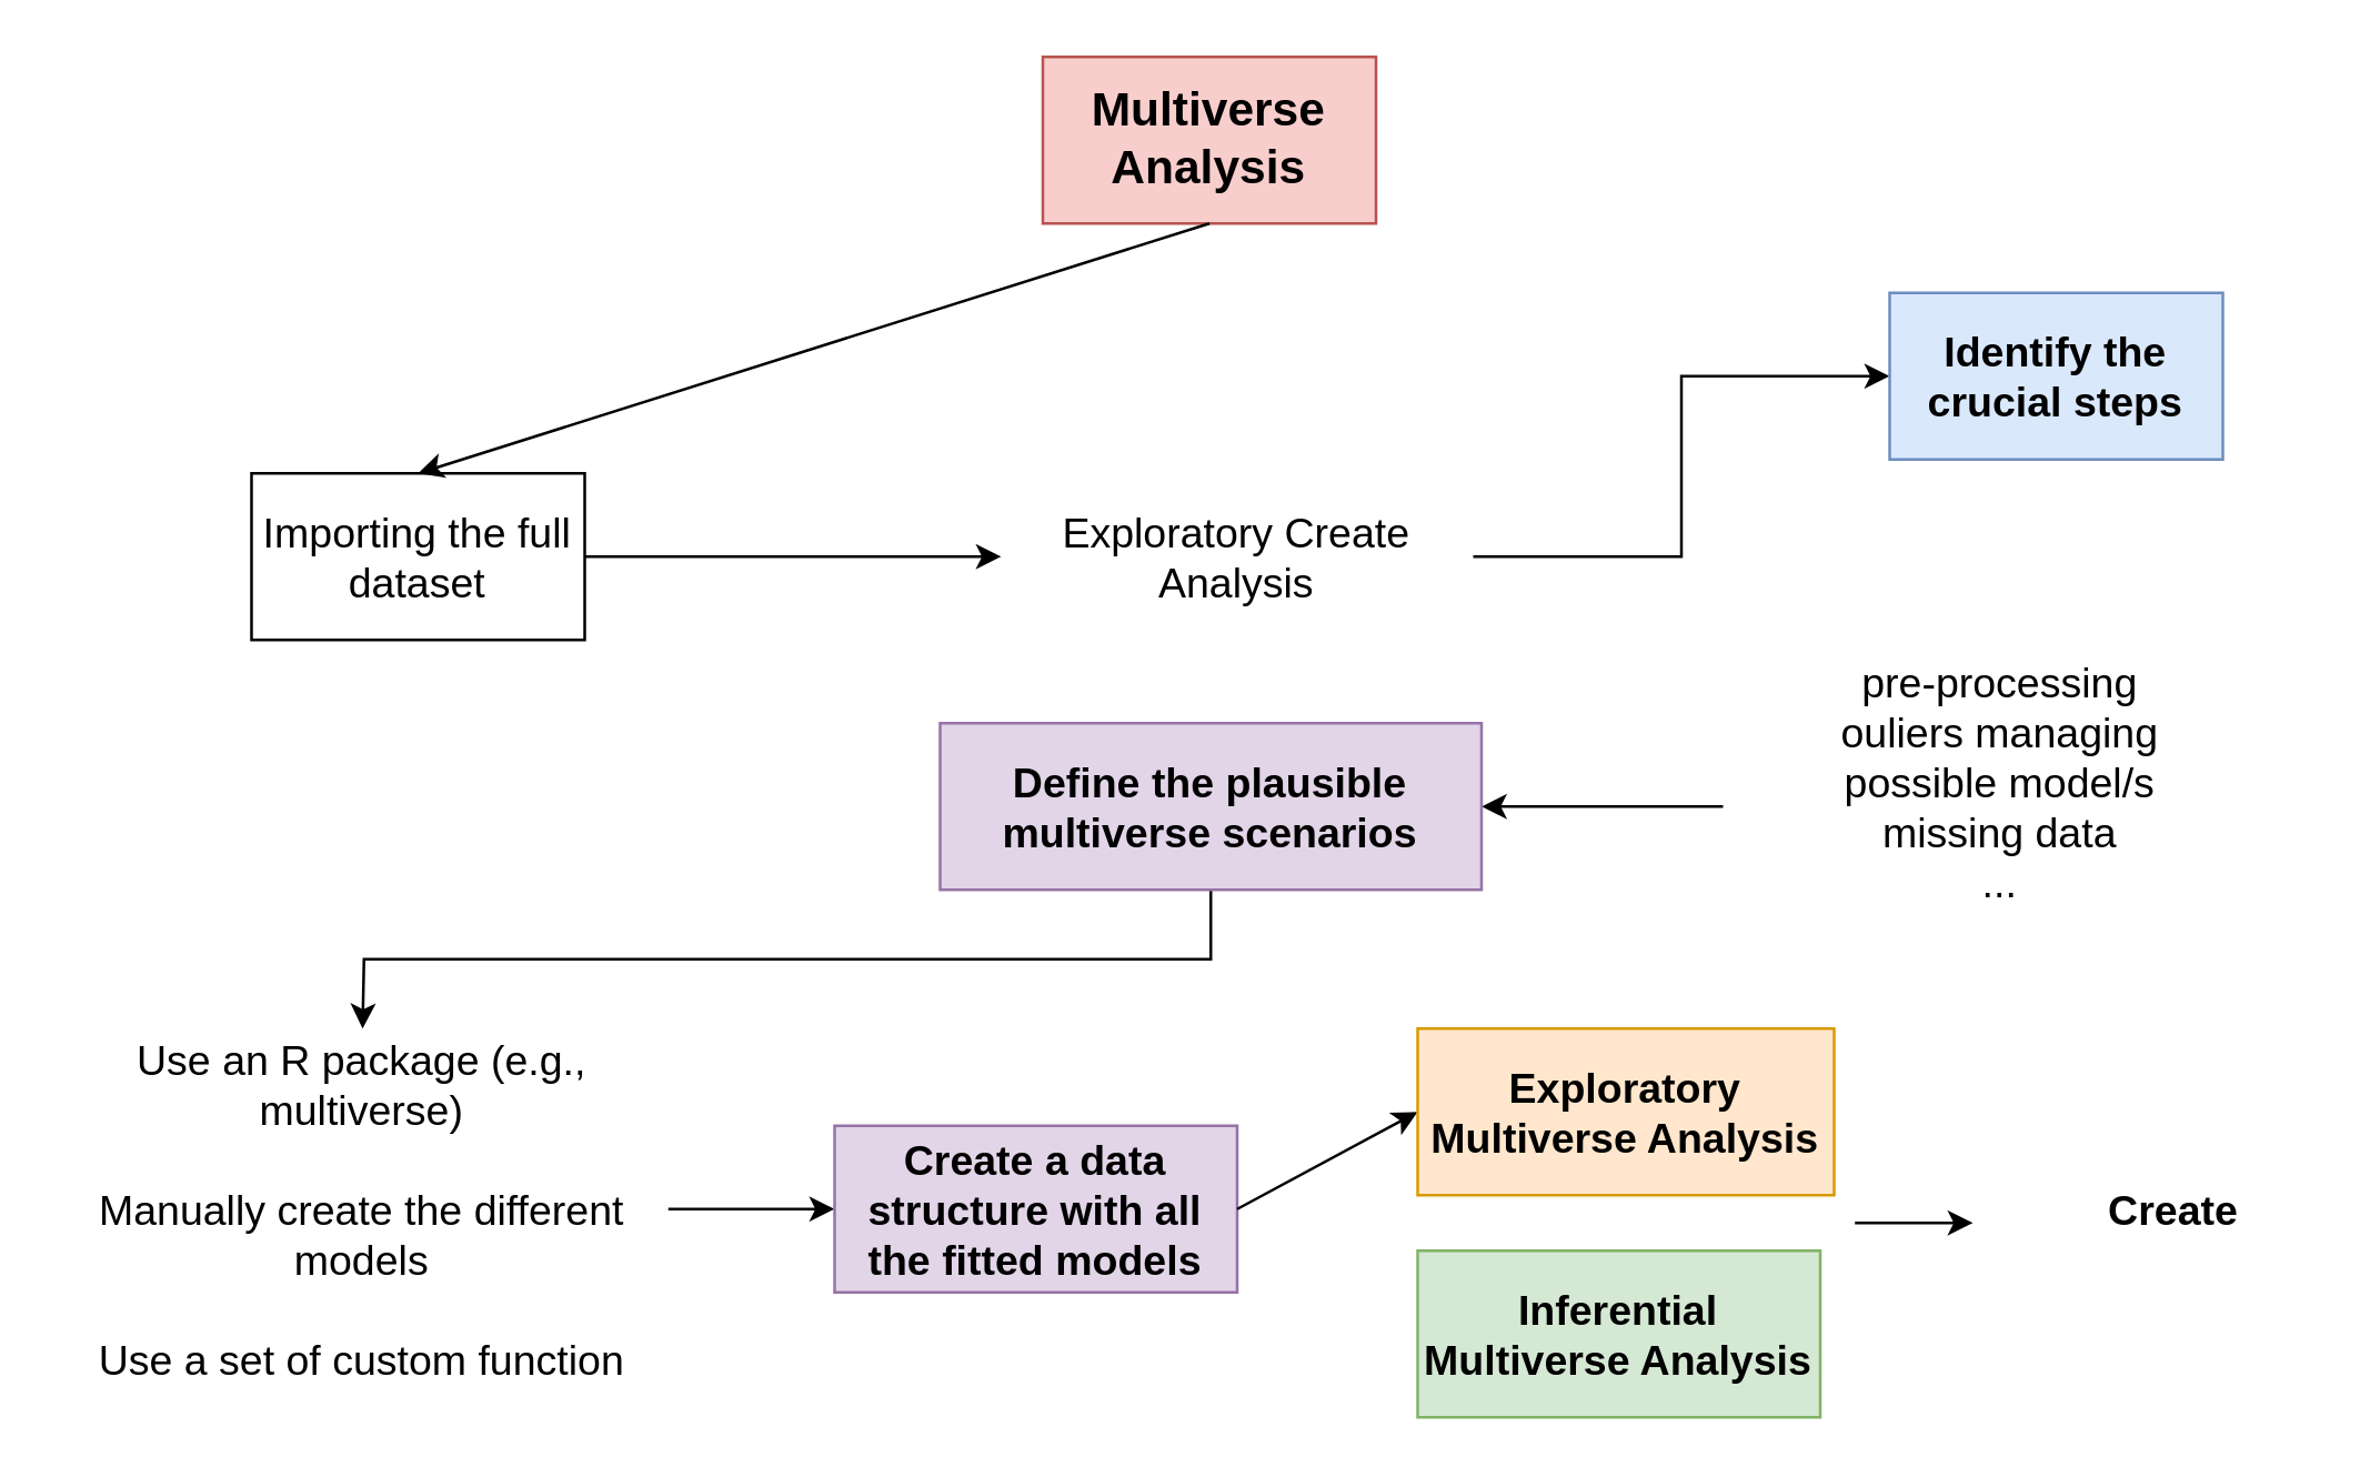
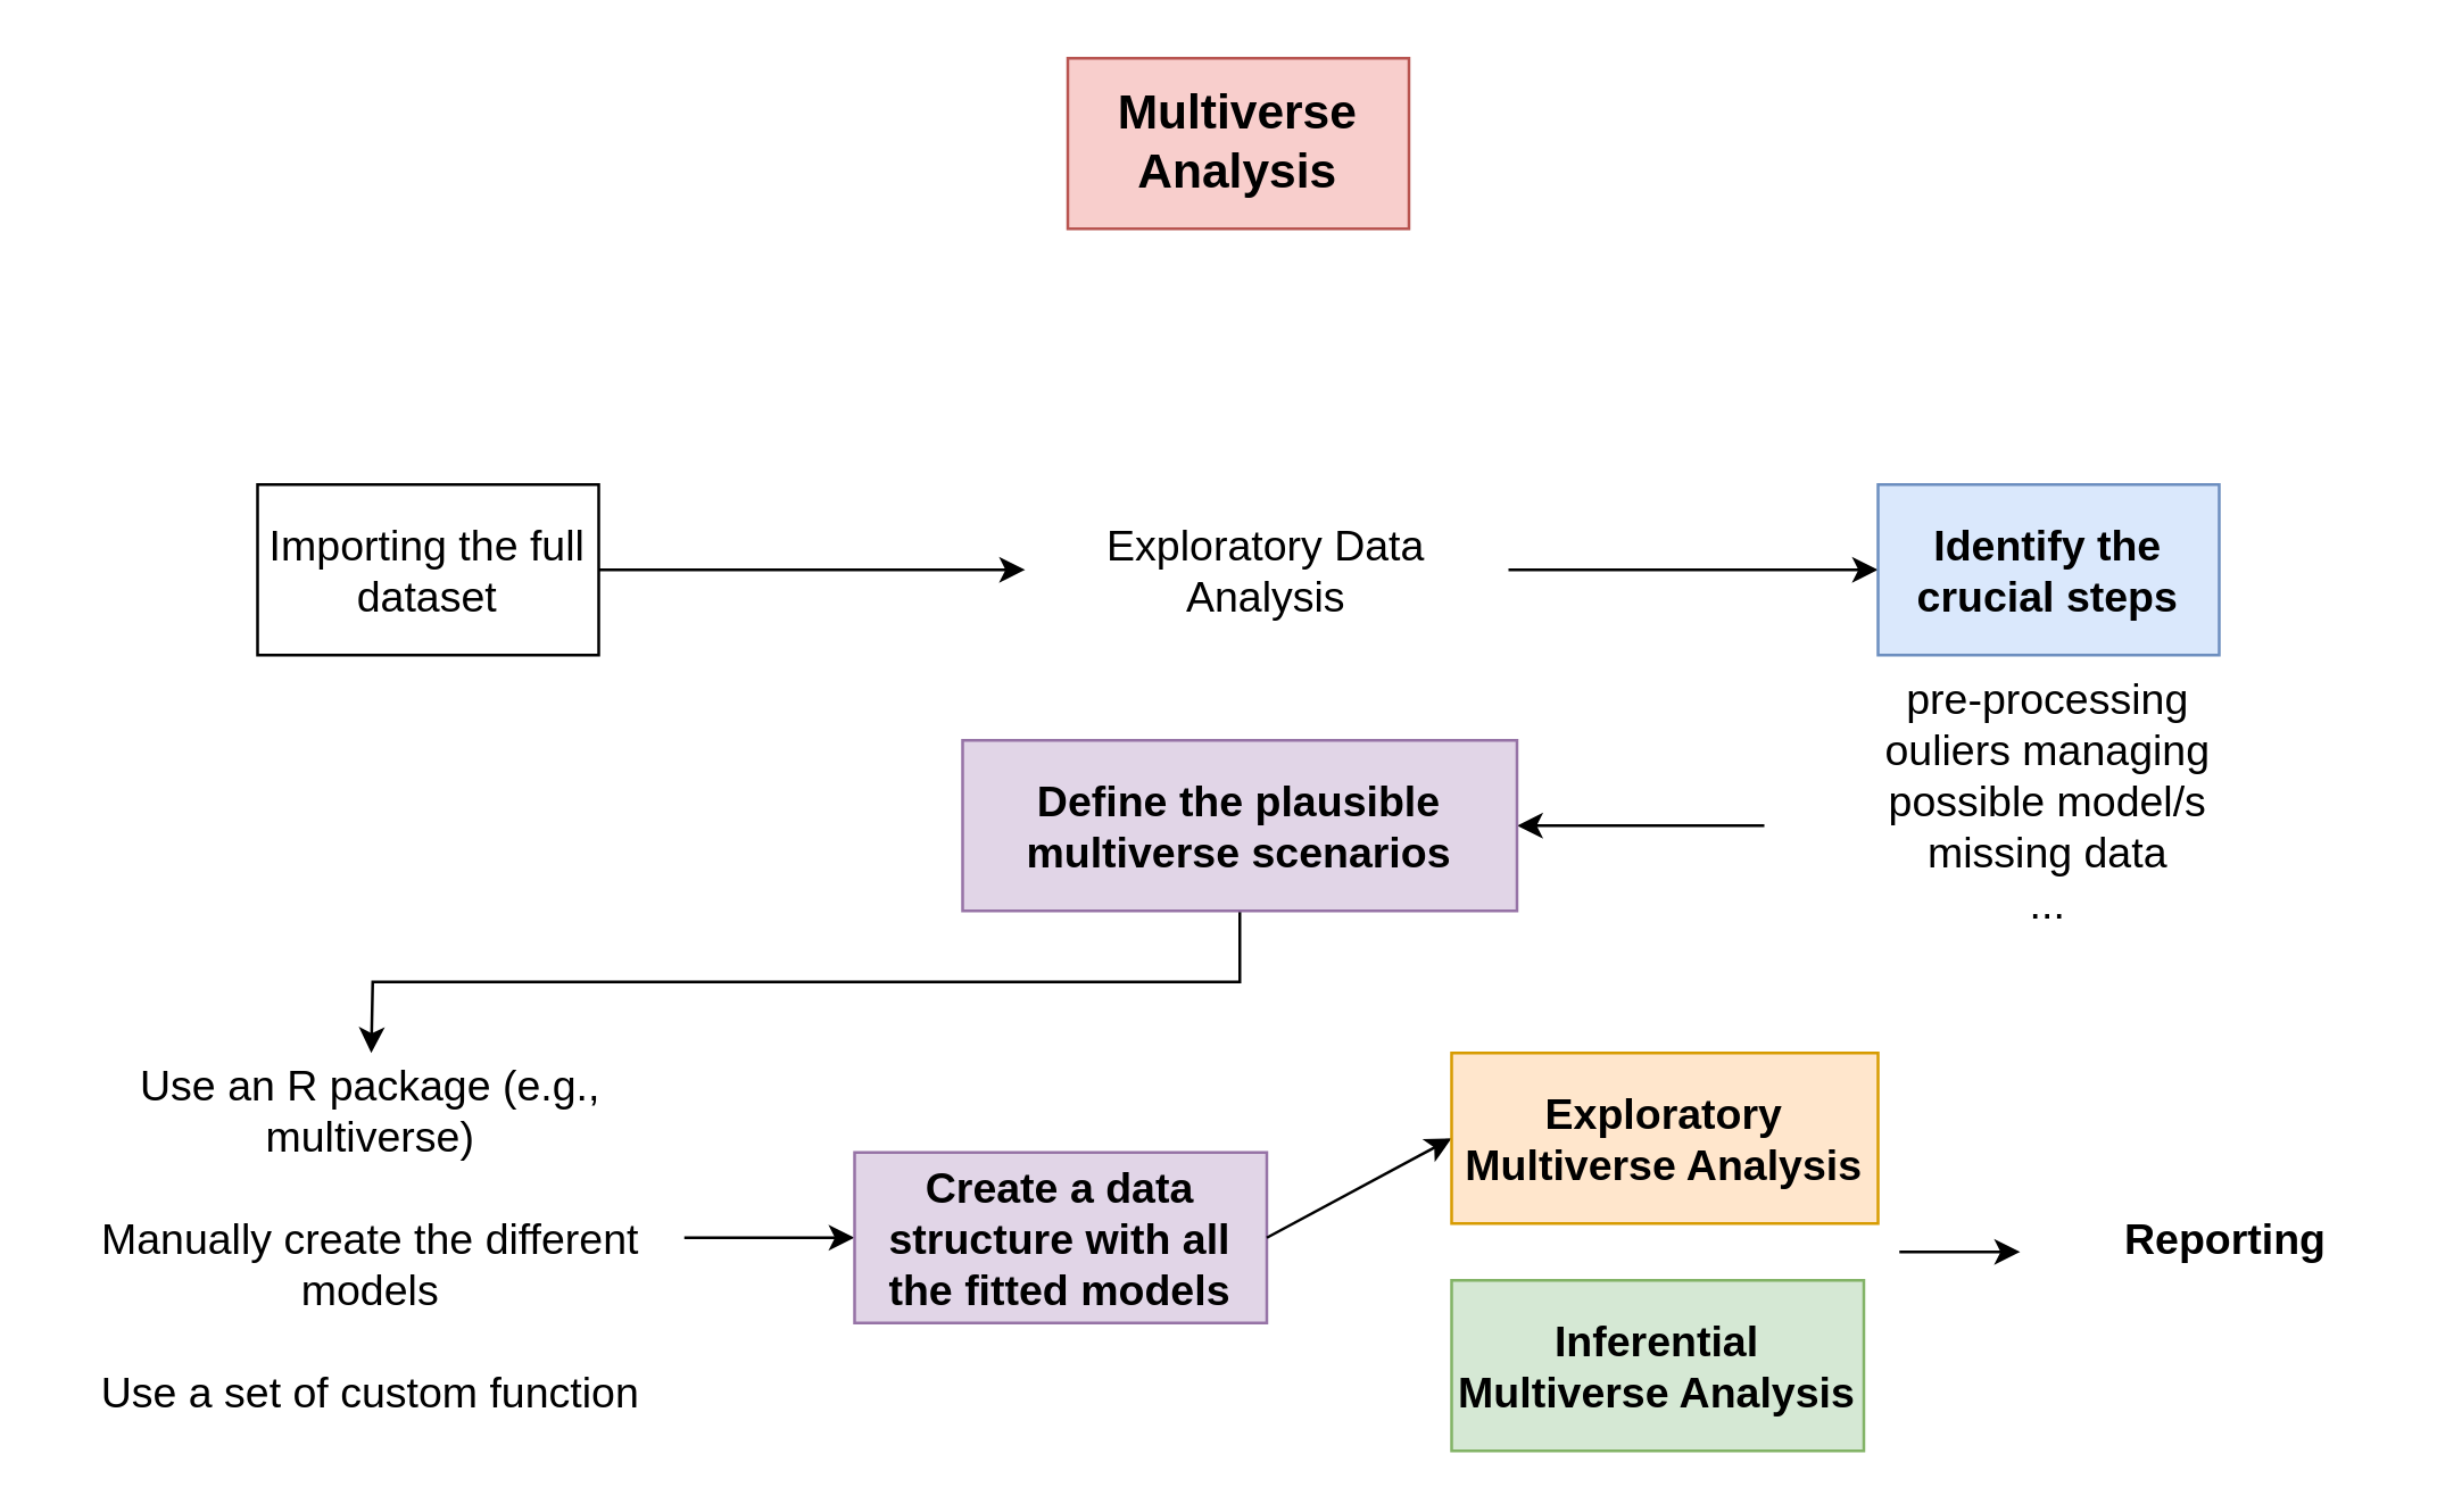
- <mxCell id="20" value="" style="endArrow=classic;html=1;rounded=0;exitX=0.5;exitY=1;exitDx=0;exitDy=0;entryX=0.5;entryY=0;entryDx=0;entryDy=0;" edge="1" parent="1" source="2" target="4"><mxGeometry width="50" height="50" relative="1" as="geometry"><mxPoint x="410" y="390" as="sourcePoint" /><mxPoint x="460" y="340" as="targetPoint" /></mxGeometry></mxCell>
- <mxCell id="7" value="Identify the crucial steps" style="rounded=0;whiteSpace=wrap;html=1;fontSize=15;fillColor=#dae8fc;strokeColor=#6c8ebf;fontStyle=1" vertex="1" parent="1"><mxGeometry x="680" y="105" width="120" height="60" as="geometry" /></mxCell>
+ <mxCell id="7" value="Identify the crucial steps" style="rounded=0;whiteSpace=wrap;html=1;fontSize=15;fillColor=#dae8fc;strokeColor=#6c8ebf;fontStyle=1" vertex="1" parent="1"><mxGeometry x="660" y="170" width="120" height="60" as="geometry" /></mxCell>
- <mxCell id="6" value="Exploratory Create Analysis" style="text;html=1;align=center;verticalAlign=middle;whiteSpace=wrap;rounded=0;fontSize=15;" vertex="1" parent="1"><mxGeometry x="360" y="177.5" width="170" height="45" as="geometry" /></mxCell>
+ <mxCell id="6" value="Exploratory Data Analysis" style="text;html=1;align=center;verticalAlign=middle;whiteSpace=wrap;rounded=0;fontSize=15;" vertex="1" parent="1"><mxGeometry x="360" y="177.5" width="170" height="45" as="geometry" /></mxCell>
- <mxCell id="19" value="Create" style="rounded=0;whiteSpace=wrap;html=1;fontStyle=1;fontSize=15;strokeColor=none;" vertex="1" parent="1"><mxGeometry x="730" y="415" width="105" height="40" as="geometry" /></mxCell>
+ <mxCell id="19" value="Reporting" style="rounded=0;whiteSpace=wrap;html=1;fontStyle=1;fontSize=15;strokeColor=none;" vertex="1" parent="1"><mxGeometry x="730" y="415" width="105" height="40" as="geometry" /></mxCell>
